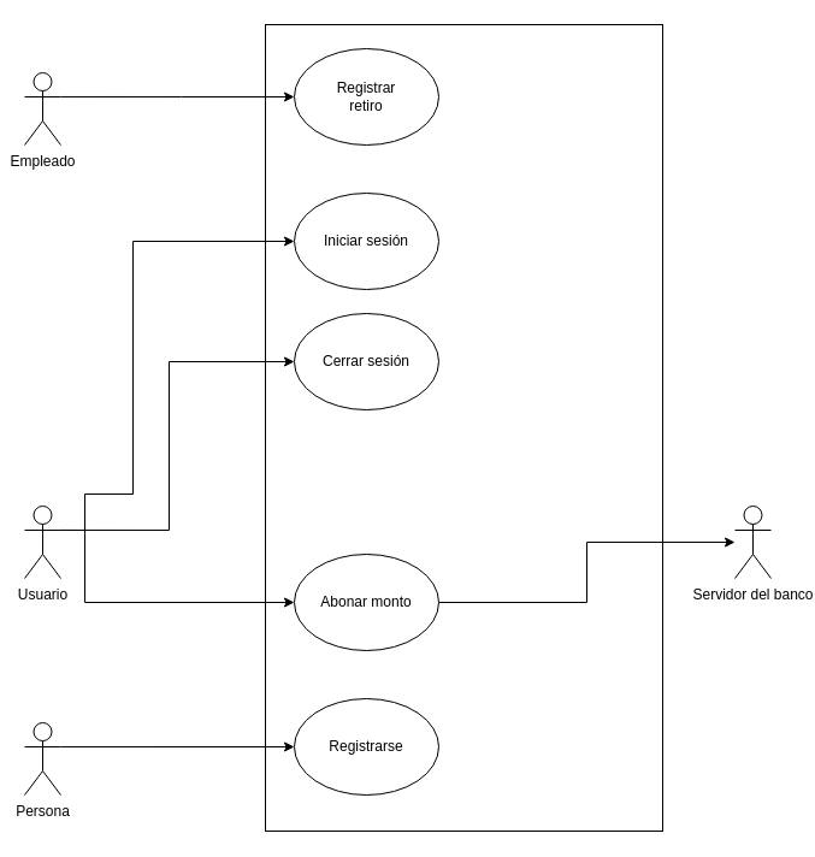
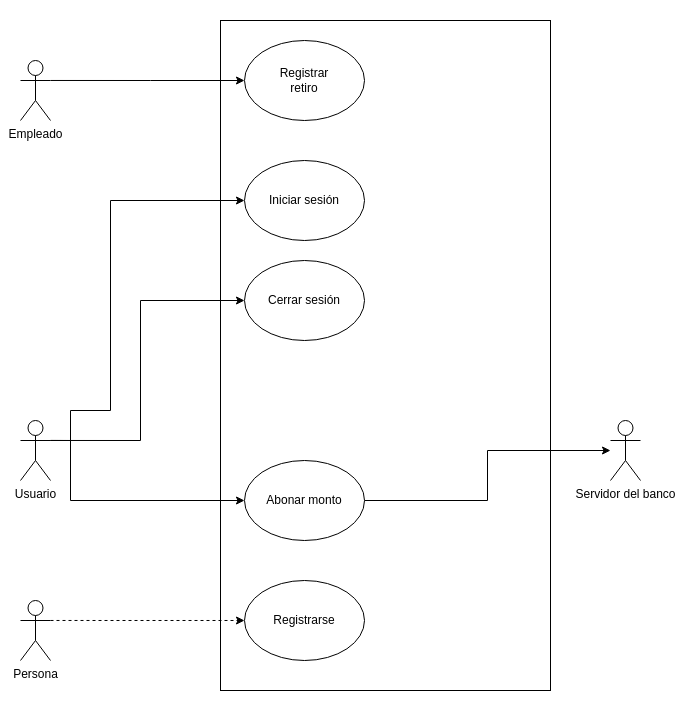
- <mxCell id="16" style="edgeStyle=orthogonalEdgeStyle;rounded=0;orthogonalLoop=1;jettySize=auto;html=1;exitX=1;exitY=0.333;exitDx=0;exitDy=0;exitPerimeter=0;entryX=0;entryY=0.5;entryDx=0;entryDy=0;" edge="1" parent="1" source="17" target="18"><mxGeometry relative="1" as="geometry" /></mxCell>
+ <mxCell id="16" style="edgeStyle=orthogonalEdgeStyle;rounded=0;orthogonalLoop=1;jettySize=auto;html=1;exitX=1;exitY=0.333;exitDx=0;exitDy=0;exitPerimeter=0;entryX=0;entryY=0.5;entryDx=0;entryDy=0;dashed=1;" edge="1" parent="1" source="17" target="18"><mxGeometry relative="1" as="geometry" /></mxCell>
